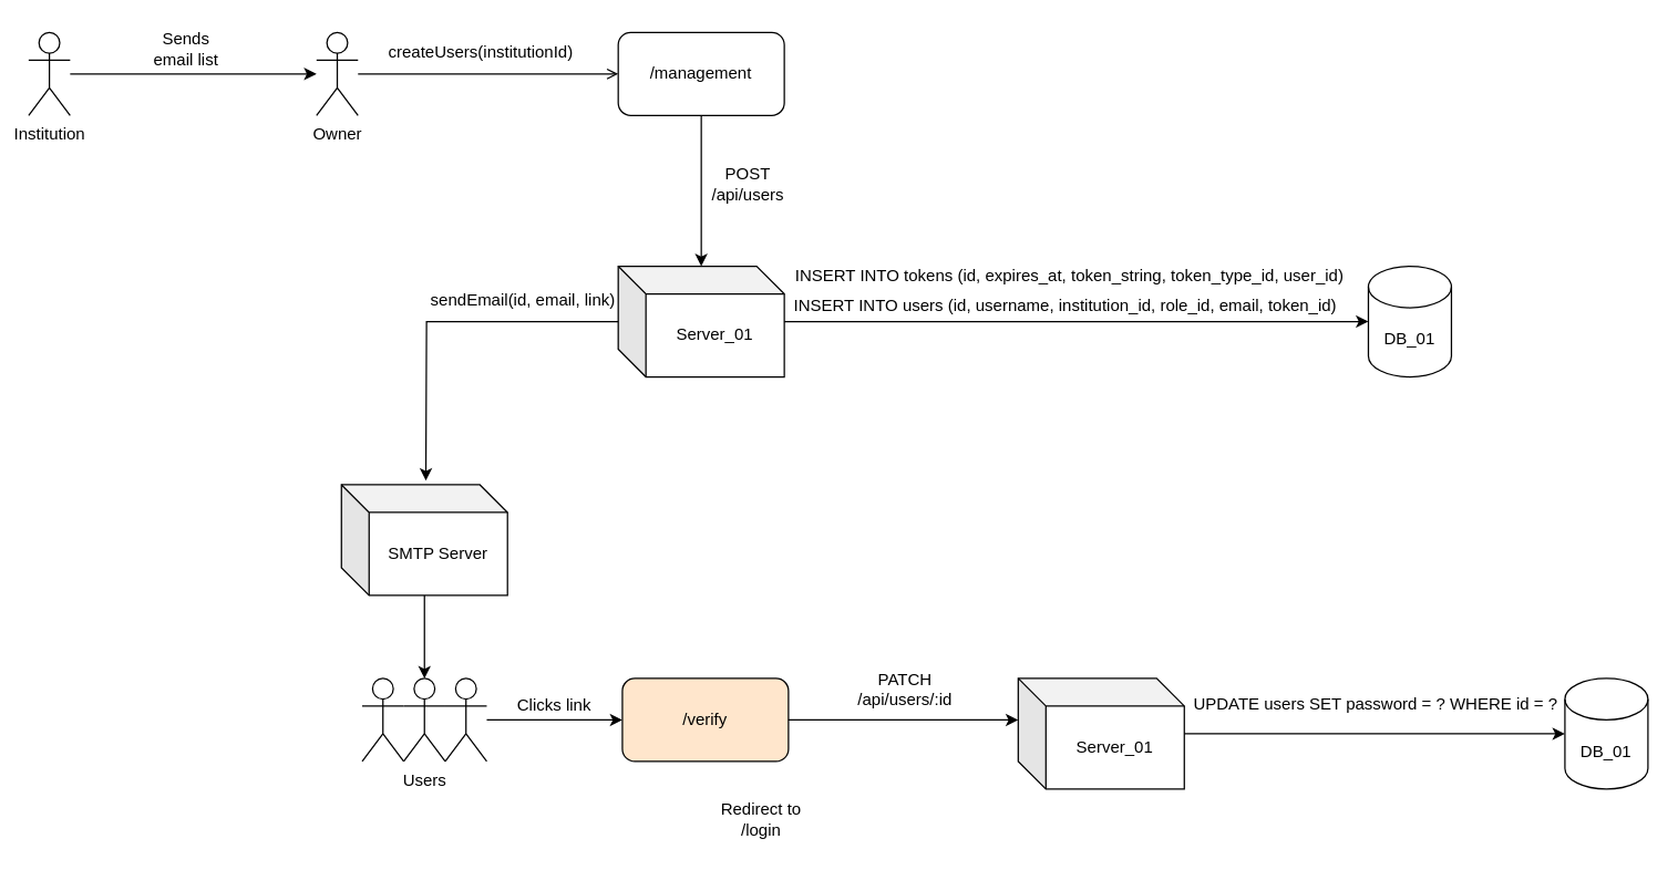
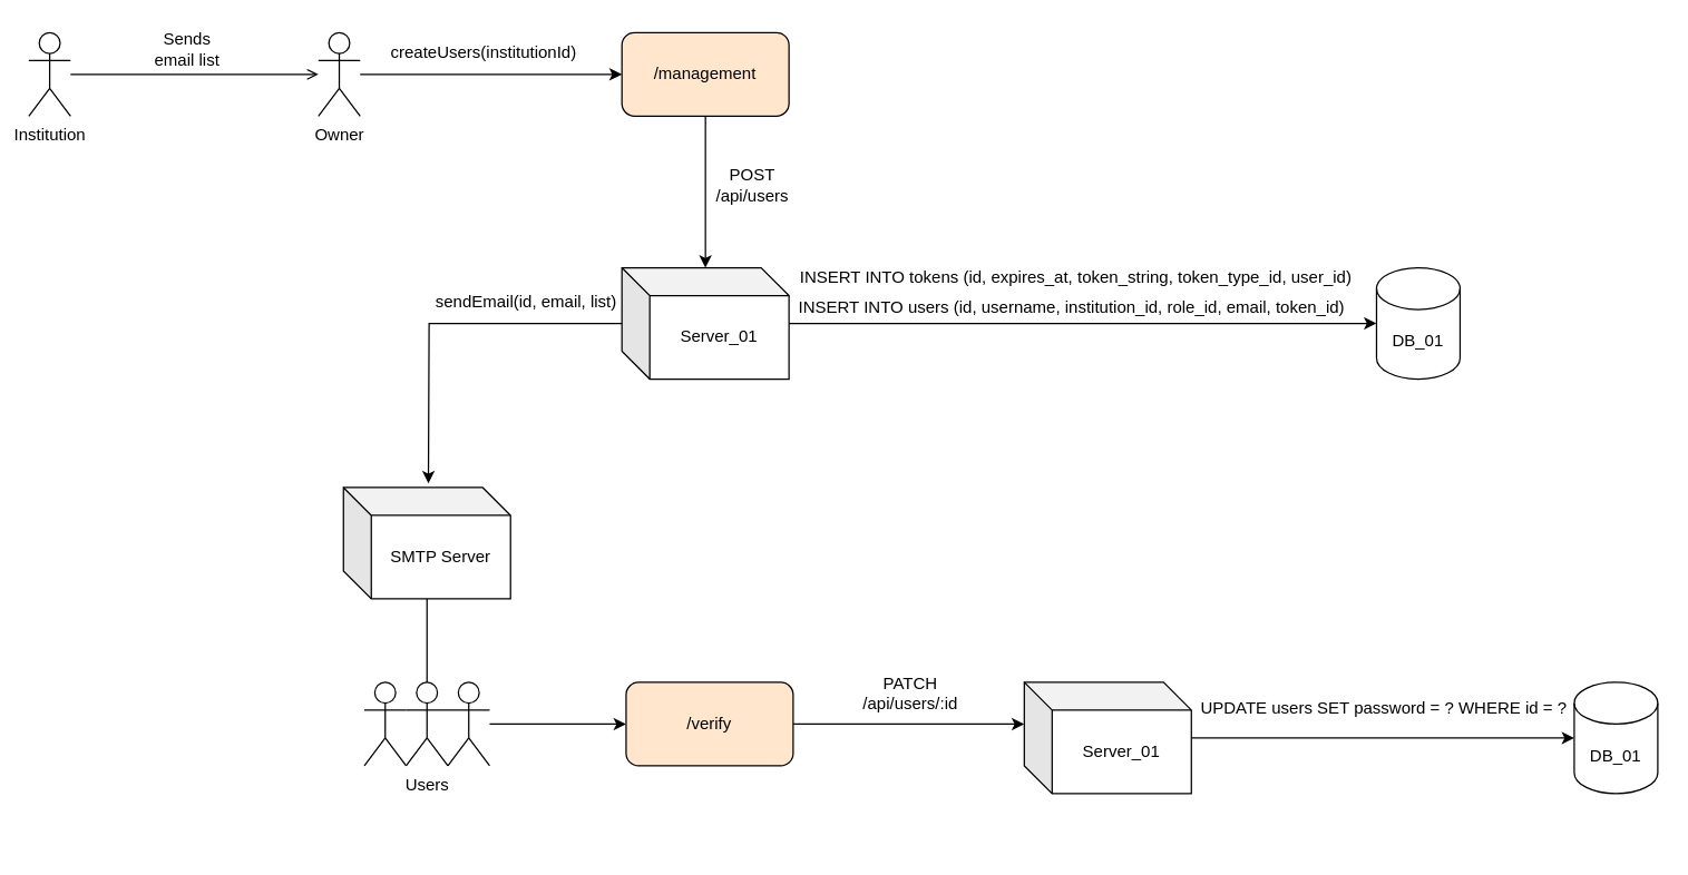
- <mxCell id="3" value="" style="edgeStyle=orthogonalEdgeStyle;rounded=0;orthogonalLoop=1;jettySize=auto;html=1;" parent="1" source="4" target="6" edge="1"><mxGeometry relative="1" as="geometry"><mxPoint x="184" y="53" as="targetPoint" /></mxGeometry></mxCell>
+ <mxCell id="3" value="" style="edgeStyle=orthogonalEdgeStyle;rounded=0;orthogonalLoop=1;jettySize=auto;html=1;endArrow=open;" parent="1" source="4" target="6" edge="1"><mxGeometry relative="1" as="geometry"><mxPoint x="184" y="53" as="targetPoint" /></mxGeometry></mxCell>
- <mxCell id="5" value="" style="edgeStyle=orthogonalEdgeStyle;rounded=0;orthogonalLoop=1;jettySize=auto;html=1;entryX=0;entryY=0.5;entryDx=0;entryDy=0;endArrow=open;" parent="1" source="6" target="9" edge="1"><mxGeometry relative="1" as="geometry"><mxPoint x="374" y="53" as="targetPoint" /></mxGeometry></mxCell>
+ <mxCell id="5" value="" style="edgeStyle=orthogonalEdgeStyle;rounded=0;orthogonalLoop=1;jettySize=auto;html=1;entryX=0;entryY=0.5;entryDx=0;entryDy=0;" parent="1" source="6" target="9" edge="1"><mxGeometry relative="1" as="geometry"><mxPoint x="374" y="53" as="targetPoint" /></mxGeometry></mxCell>
- <mxCell id="9" value="/management" style="rounded=1;whiteSpace=wrap;html=1;" parent="1" vertex="1"><mxGeometry x="446" y="23" width="120" height="60" as="geometry" /></mxCell>
+ <mxCell id="9" value="/management" style="rounded=1;whiteSpace=wrap;html=1;fillColor=#ffe6cc;" parent="1" vertex="1"><mxGeometry x="446" y="23" width="120" height="60" as="geometry" /></mxCell>
- <mxCell id="19" value="sendEmail(id, email, link)" style="text;html=1;align=center;verticalAlign=middle;whiteSpace=wrap;rounded=0;" parent="1" vertex="1"><mxGeometry x="297" y="202" width="161" height="30" as="geometry" /></mxCell>
+ <mxCell id="19" value="sendEmail(id, email, list)" style="text;html=1;align=center;verticalAlign=middle;whiteSpace=wrap;rounded=0;" parent="1" vertex="1"><mxGeometry x="297" y="202" width="161" height="30" as="geometry" /></mxCell>
- <mxCell id="17" style="edgeStyle=orthogonalEdgeStyle;rounded=0;orthogonalLoop=1;jettySize=auto;html=1;" parent="1" source="18" target="2" edge="1"><mxGeometry relative="1" as="geometry" /></mxCell>
+ <mxCell id="17" style="edgeStyle=orthogonalEdgeStyle;rounded=0;orthogonalLoop=1;jettySize=auto;html=1;endArrow=none;" parent="1" source="18" target="2" edge="1"><mxGeometry relative="1" as="geometry" /></mxCell>
- <mxCell id="25" value="Clicks link" style="text;html=1;align=center;verticalAlign=middle;whiteSpace=wrap;rounded=0;" parent="1" vertex="1"><mxGeometry x="370" y="495" width="60" height="30" as="geometry" /></mxCell>
- <mxCell id="32" value="Redirect to&lt;div&gt;/login&lt;/div&gt;" style="text;html=1;align=center;verticalAlign=middle;whiteSpace=wrap;rounded=0;" parent="1" vertex="1"><mxGeometry x="509" y="577" width="81" height="30" as="geometry" /></mxCell>
